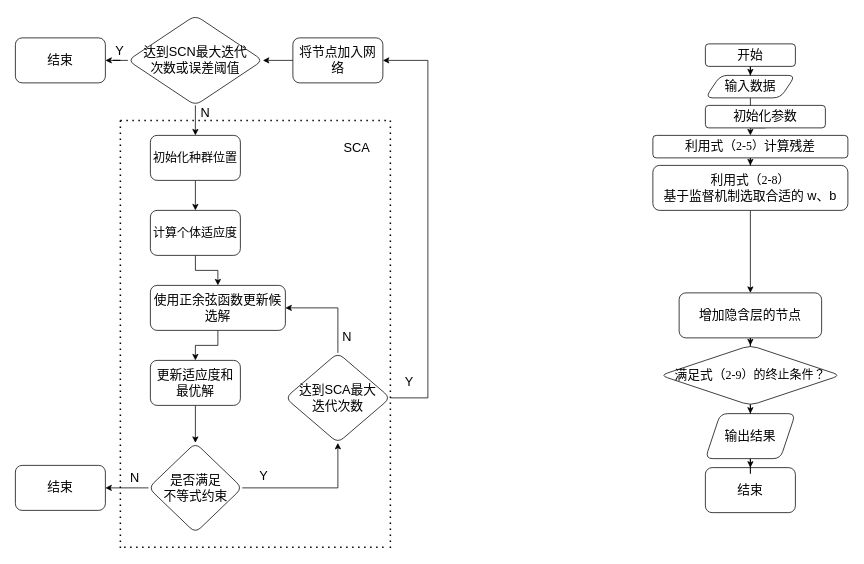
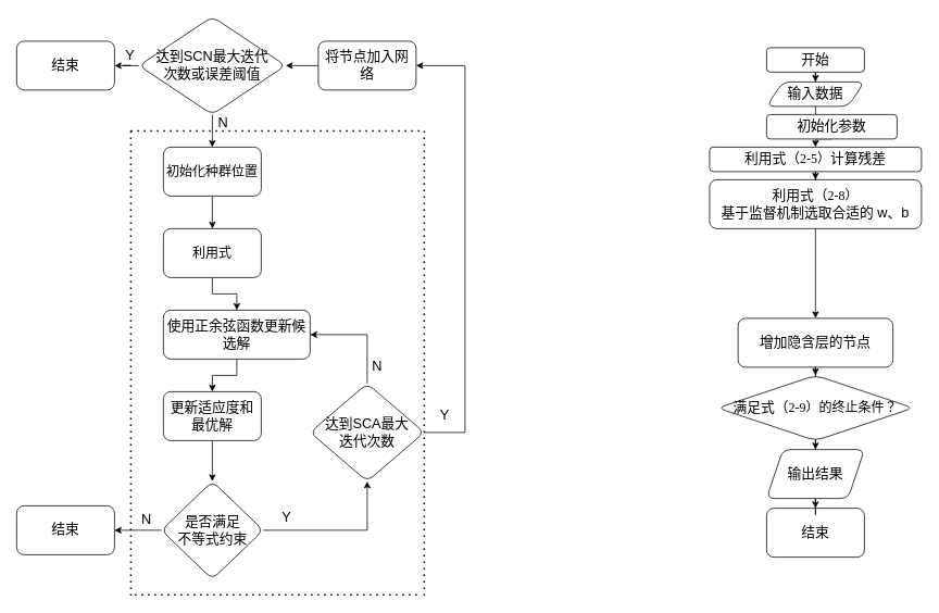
- <mxCell id="27" value="SCA" style="text;html=1;align=center;verticalAlign=middle;resizable=0;points=[];autosize=1;strokeColor=none;fillColor=none;fontSize=17;" parent="1" vertex="1"><mxGeometry x="445" y="182" width="60" height="30" as="geometry" /></mxCell>
- <mxCell id="8" value="计算个体适应度" style="whiteSpace=wrap;html=1;rounded=1;fontSize=16;" parent="1" vertex="1"><mxGeometry x="200" y="280" width="120" height="60" as="geometry" /></mxCell>
+ <mxCell id="8" value="利用式" style="whiteSpace=wrap;html=1;rounded=1;fontSize=16;" parent="1" vertex="1"><mxGeometry x="200" y="280" width="120" height="60" as="geometry" /></mxCell>
